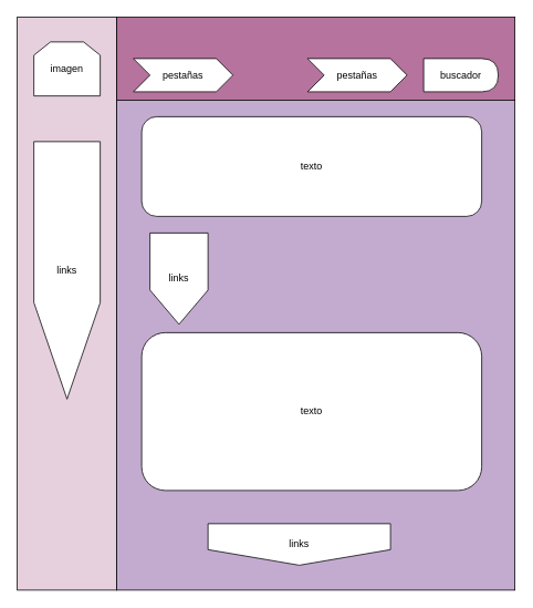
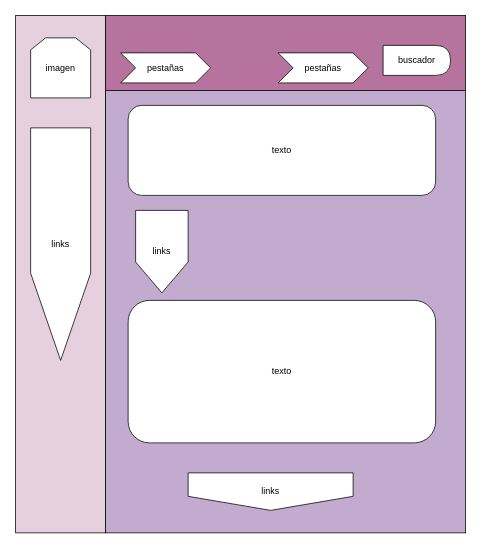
- <mxCell id="5" value="imagen" style="shape=loopLimit;whiteSpace=wrap;html=1;" parent="1" vertex="1"><mxGeometry x="40" y="50" width="80" height="65" as="geometry" /></mxCell>
+ <mxCell id="5" value="imagen" style="shape=loopLimit;whiteSpace=wrap;html=1;" parent="1" vertex="1"><mxGeometry x="40" y="50" width="80" height="80" as="geometry" /></mxCell>
- <mxCell id="7" value="buscador" style="shape=delay;whiteSpace=wrap;html=1;" parent="1" vertex="1"><mxGeometry x="510" y="70" width="90" height="40" as="geometry" /></mxCell>
+ <mxCell id="7" value="buscador" style="shape=delay;whiteSpace=wrap;html=1;" parent="1" vertex="1"><mxGeometry x="510" y="60" width="90" height="40" as="geometry" /></mxCell>
